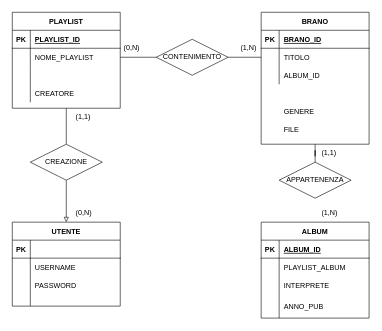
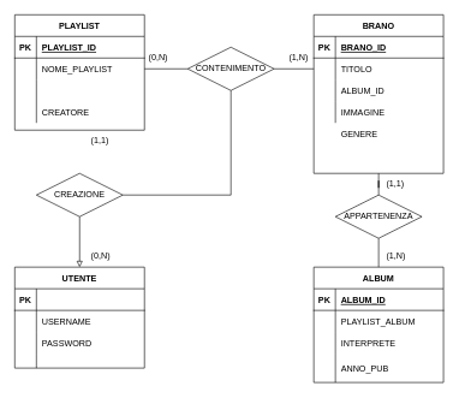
+ <mxCell id="26" value="IMMAGINE" style="shape=partialRectangle;connectable=0;fillColor=none;top=0;left=0;bottom=0;right=0;align=left;spacingLeft=6;overflow=hidden;" vertex="1" parent="24"><mxGeometry x="30" width="150" height="30" as="geometry" /></mxCell>
- <mxCell id="55" style="edgeStyle=orthogonalEdgeStyle;rounded=0;orthogonalLoop=1;jettySize=auto;html=1;entryX=0.5;entryY=1;entryDx=0;entryDy=0;endArrow=none;endFill=0;" edge="1" parent="1" source="56" target="2"><mxGeometry relative="1" as="geometry" /></mxCell>
+ <mxCell id="55" style="edgeStyle=orthogonalEdgeStyle;rounded=0;orthogonalLoop=1;jettySize=auto;html=1;endArrow=none;endFill=0;" edge="1" parent="1" source="56" target="61"><mxGeometry relative="1" as="geometry" /></mxCell>
- <mxCell id="28" value="FILE" style="shape=partialRectangle;connectable=0;fillColor=none;top=0;left=0;bottom=0;right=0;align=left;spacingLeft=6;overflow=hidden;" vertex="1" parent="1"><mxGeometry x="465" y="200" width="150" height="30" as="geometry" /></mxCell>
+ <mxCell id="65" style="edgeStyle=orthogonalEdgeStyle;rounded=0;orthogonalLoop=1;jettySize=auto;html=1;entryX=0.5;entryY=0;entryDx=0;entryDy=0;endArrow=none;endFill=0;" edge="1" parent="1" source="66" target="29"><mxGeometry relative="1" as="geometry" /></mxCell>
